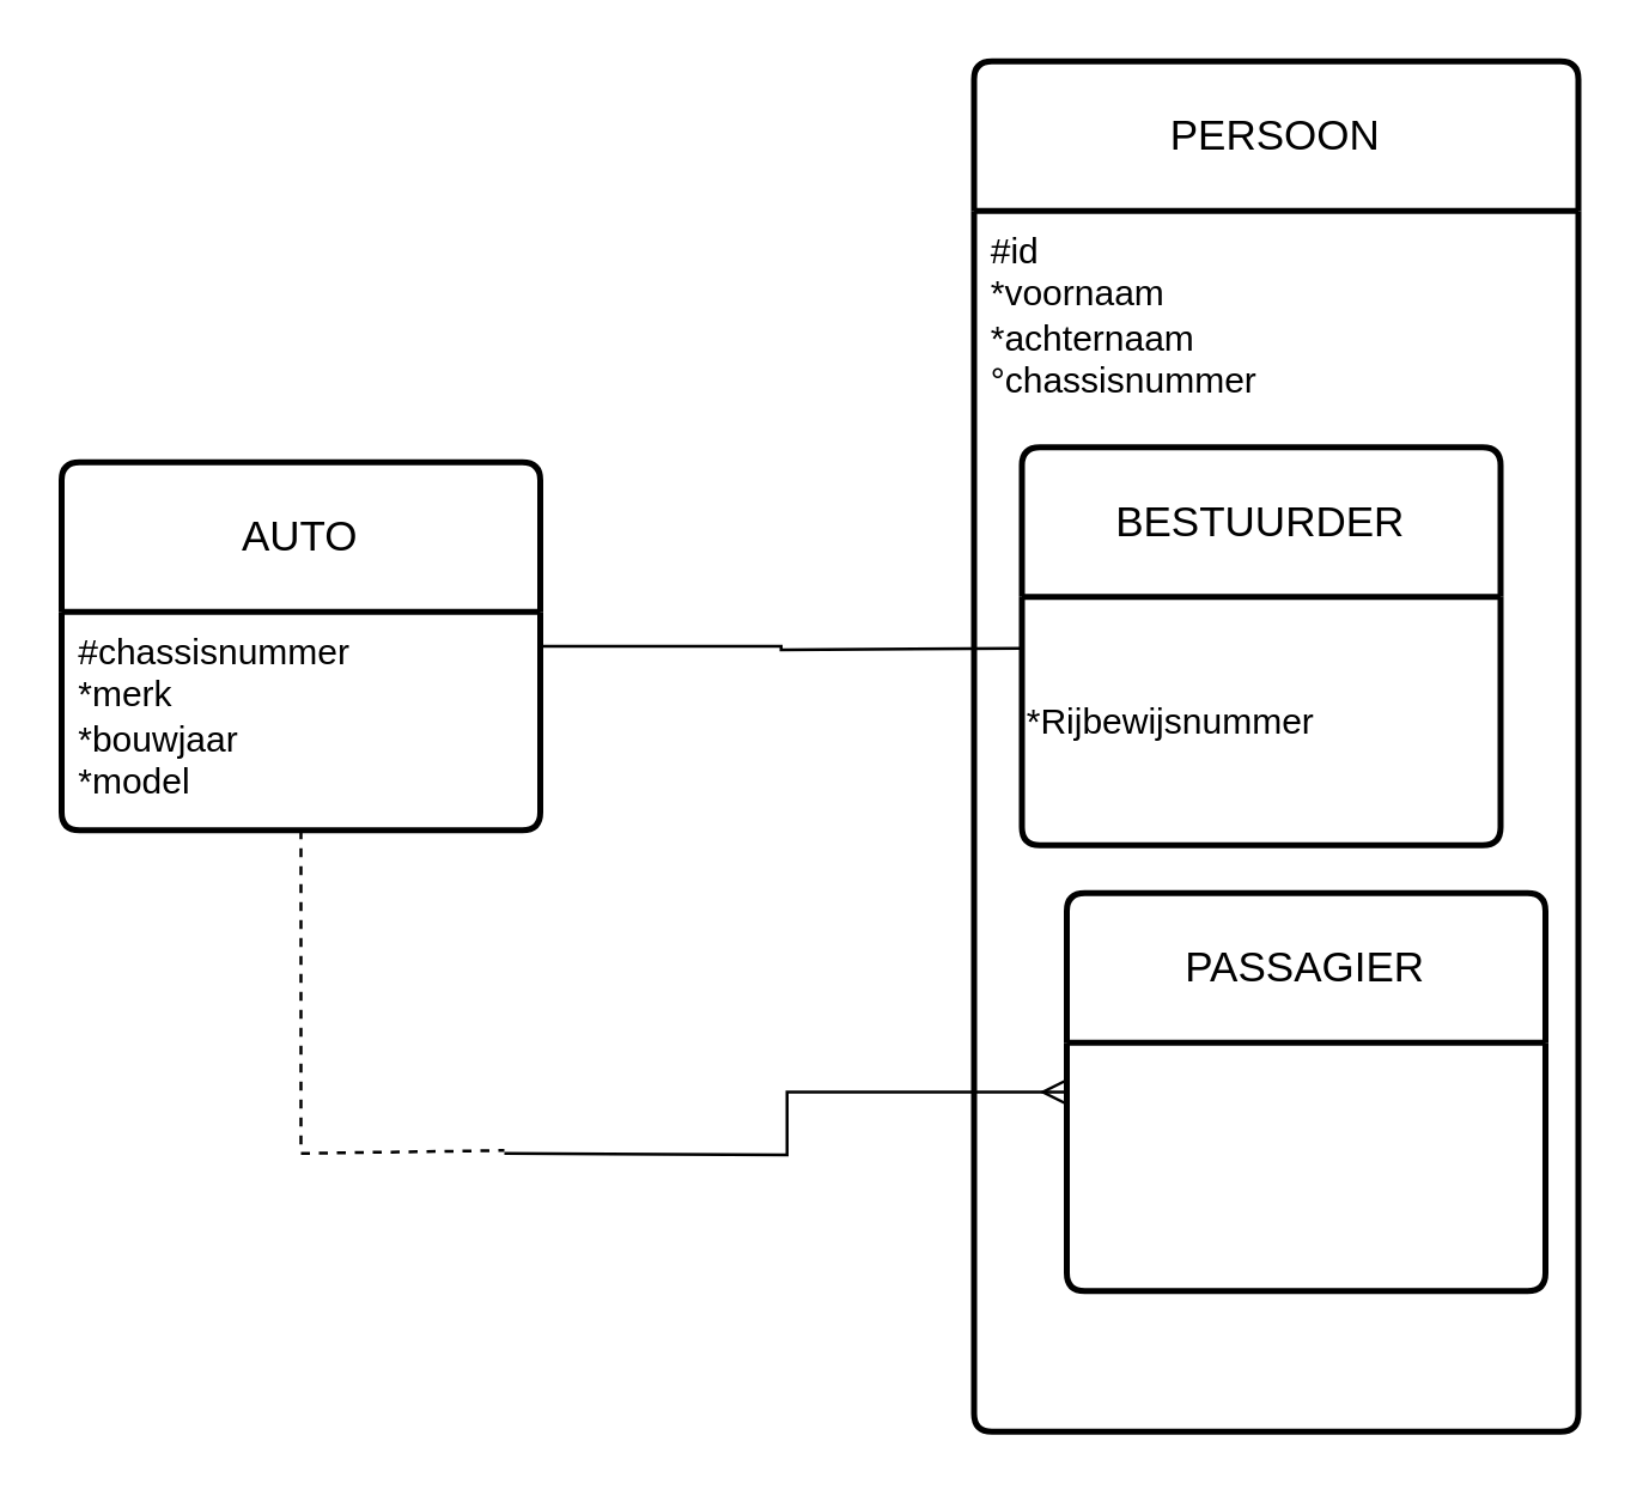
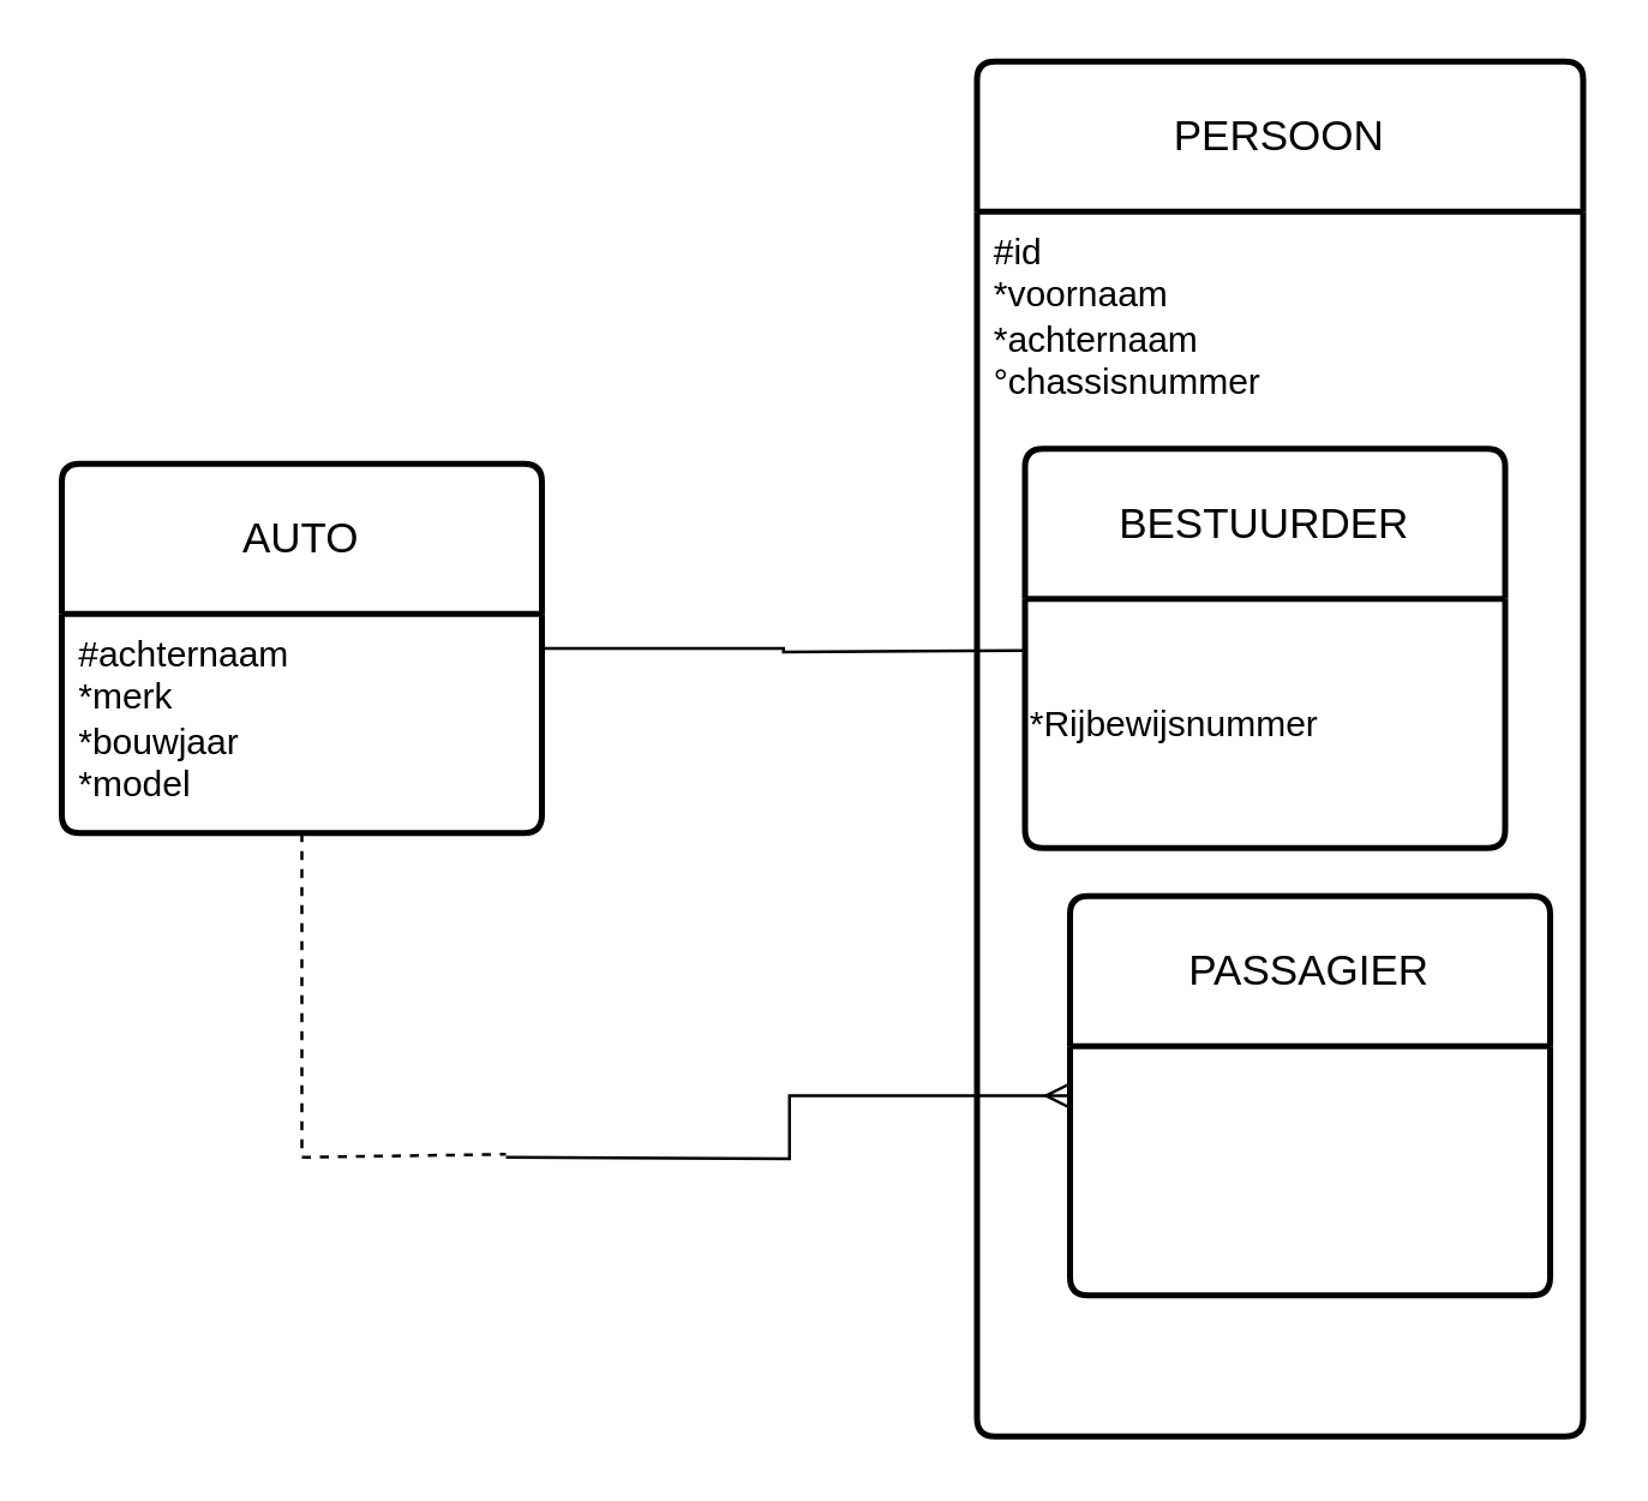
- <mxCell id="4" value="#chassisnummer&lt;br&gt;*merk&lt;br&gt;*bouwjaar&lt;br&gt;*model" style="align=left;strokeColor=none;fillColor=none;spacingLeft=4;fontSize=12;verticalAlign=top;resizable=0;rotatable=0;part=1;html=1;" vertex="1" parent="3"><mxGeometry y="50" width="160" height="73" as="geometry" /></mxCell>
+ <mxCell id="4" value="#achternaam&lt;br&gt;*merk&lt;br&gt;*bouwjaar&lt;br&gt;*model" style="align=left;strokeColor=none;fillColor=none;spacingLeft=4;fontSize=12;verticalAlign=top;resizable=0;rotatable=0;part=1;html=1;" vertex="1" parent="3"><mxGeometry y="50" width="160" height="73" as="geometry" /></mxCell>
